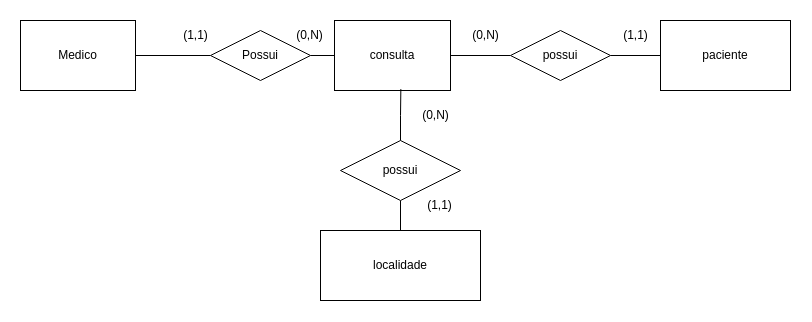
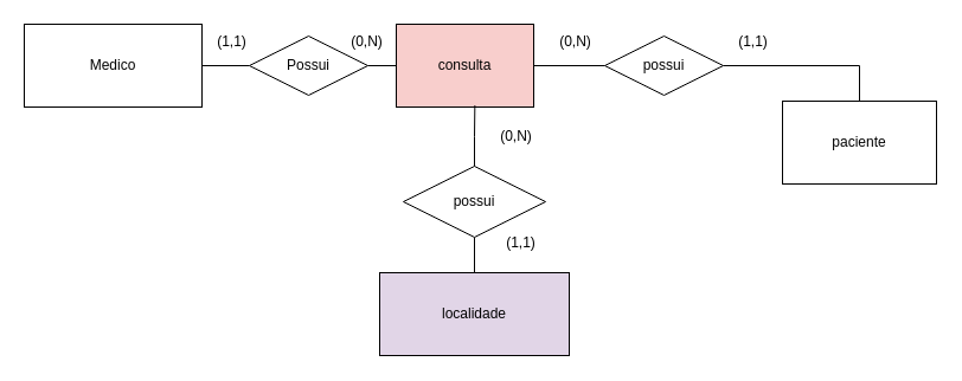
- <mxCell id="2" value="Medico" style="whiteSpace=wrap;html=1;align=center;" vertex="1" parent="1"><mxGeometry x="20" y="20" width="115" height="70" as="geometry" /></mxCell>
+ <mxCell id="2" value="Medico" style="whiteSpace=wrap;html=1;align=center;" vertex="1" parent="1"><mxGeometry x="20" y="20" width="150" height="70" as="geometry" /></mxCell>
- <mxCell id="6" value="consulta" style="whiteSpace=wrap;html=1;align=center;" vertex="1" parent="1"><mxGeometry x="334" y="20" width="116" height="70" as="geometry" /></mxCell>
+ <mxCell id="6" value="consulta" style="whiteSpace=wrap;html=1;align=center;fillColor=#f8cecc;" vertex="1" parent="1"><mxGeometry x="334" y="20" width="116" height="70" as="geometry" /></mxCell>
- <mxCell id="3" value="paciente" style="whiteSpace=wrap;html=1;align=center;" vertex="1" parent="1"><mxGeometry x="660" y="20" width="130" height="70" as="geometry" /></mxCell>
+ <mxCell id="3" value="paciente" style="whiteSpace=wrap;html=1;align=center;" vertex="1" parent="1"><mxGeometry x="660" y="85" width="130" height="70" as="geometry" /></mxCell>
- <mxCell id="8" value="localidade" style="whiteSpace=wrap;html=1;align=center;" vertex="1" parent="1"><mxGeometry x="320" y="230" width="160" height="70" as="geometry" /></mxCell>
+ <mxCell id="8" value="localidade" style="whiteSpace=wrap;html=1;align=center;fillColor=#e1d5e7;" vertex="1" parent="1"><mxGeometry x="320" y="230" width="160" height="70" as="geometry" /></mxCell>
